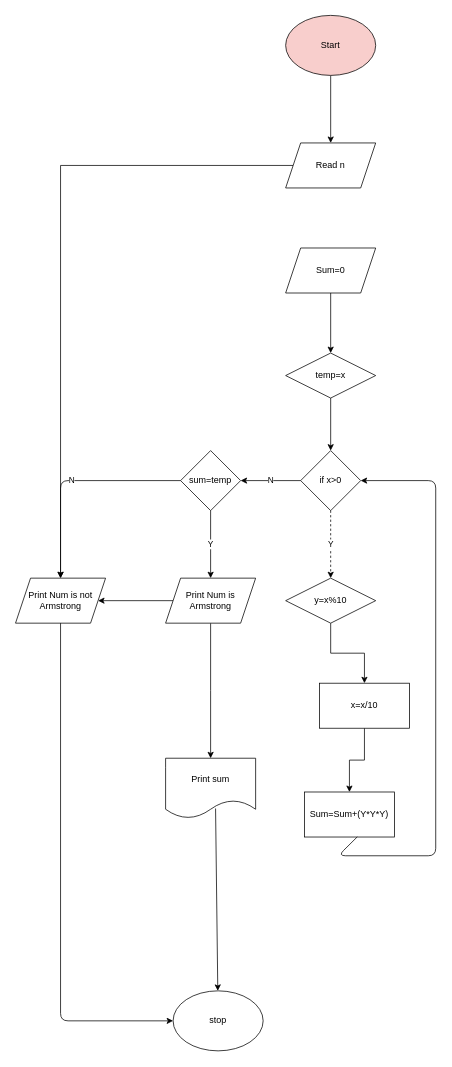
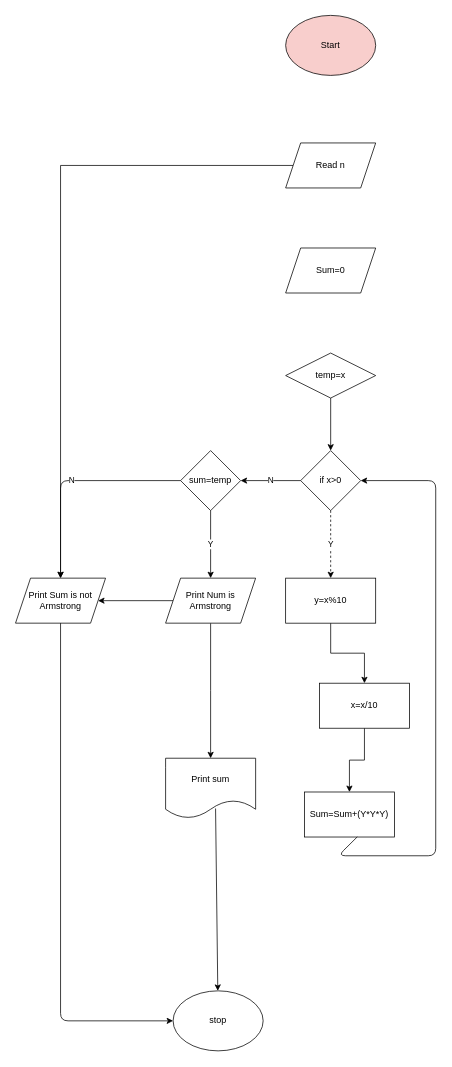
- <mxCell id="2" value="" style="edgeStyle=orthogonalEdgeStyle;rounded=0;orthogonalLoop=1;jettySize=auto;html=1;" parent="1" source="3" target="5" edge="1"><mxGeometry relative="1" as="geometry" /></mxCell>
- <mxCell id="6" value="" style="edgeStyle=orthogonalEdgeStyle;rounded=0;orthogonalLoop=1;jettySize=auto;html=1;" parent="1" source="7" target="9" edge="1"><mxGeometry relative="1" as="geometry" /></mxCell>
- <mxCell id="24" value="Print Num is not Armstrong" style="shape=parallelogram;perimeter=parallelogramPerimeter;whiteSpace=wrap;html=1;fixedSize=1;" parent="1" vertex="1"><mxGeometry x="20" y="770" width="120" height="60" as="geometry" /></mxCell>
+ <mxCell id="24" value="Print Sum is not Armstrong" style="shape=parallelogram;perimeter=parallelogramPerimeter;whiteSpace=wrap;html=1;fixedSize=1;" parent="1" vertex="1"><mxGeometry x="20" y="770" width="120" height="60" as="geometry" /></mxCell>
- <mxCell id="14" value="y=x%10" style="rhombus;whiteSpace=wrap;html=1;" parent="1" vertex="1"><mxGeometry x="380" y="770" width="120" height="60" as="geometry" /></mxCell>
+ <mxCell id="14" value="y=x%10" style="whiteSpace=wrap;html=1;" parent="1" vertex="1"><mxGeometry x="380" y="770" width="120" height="60" as="geometry" /></mxCell>
